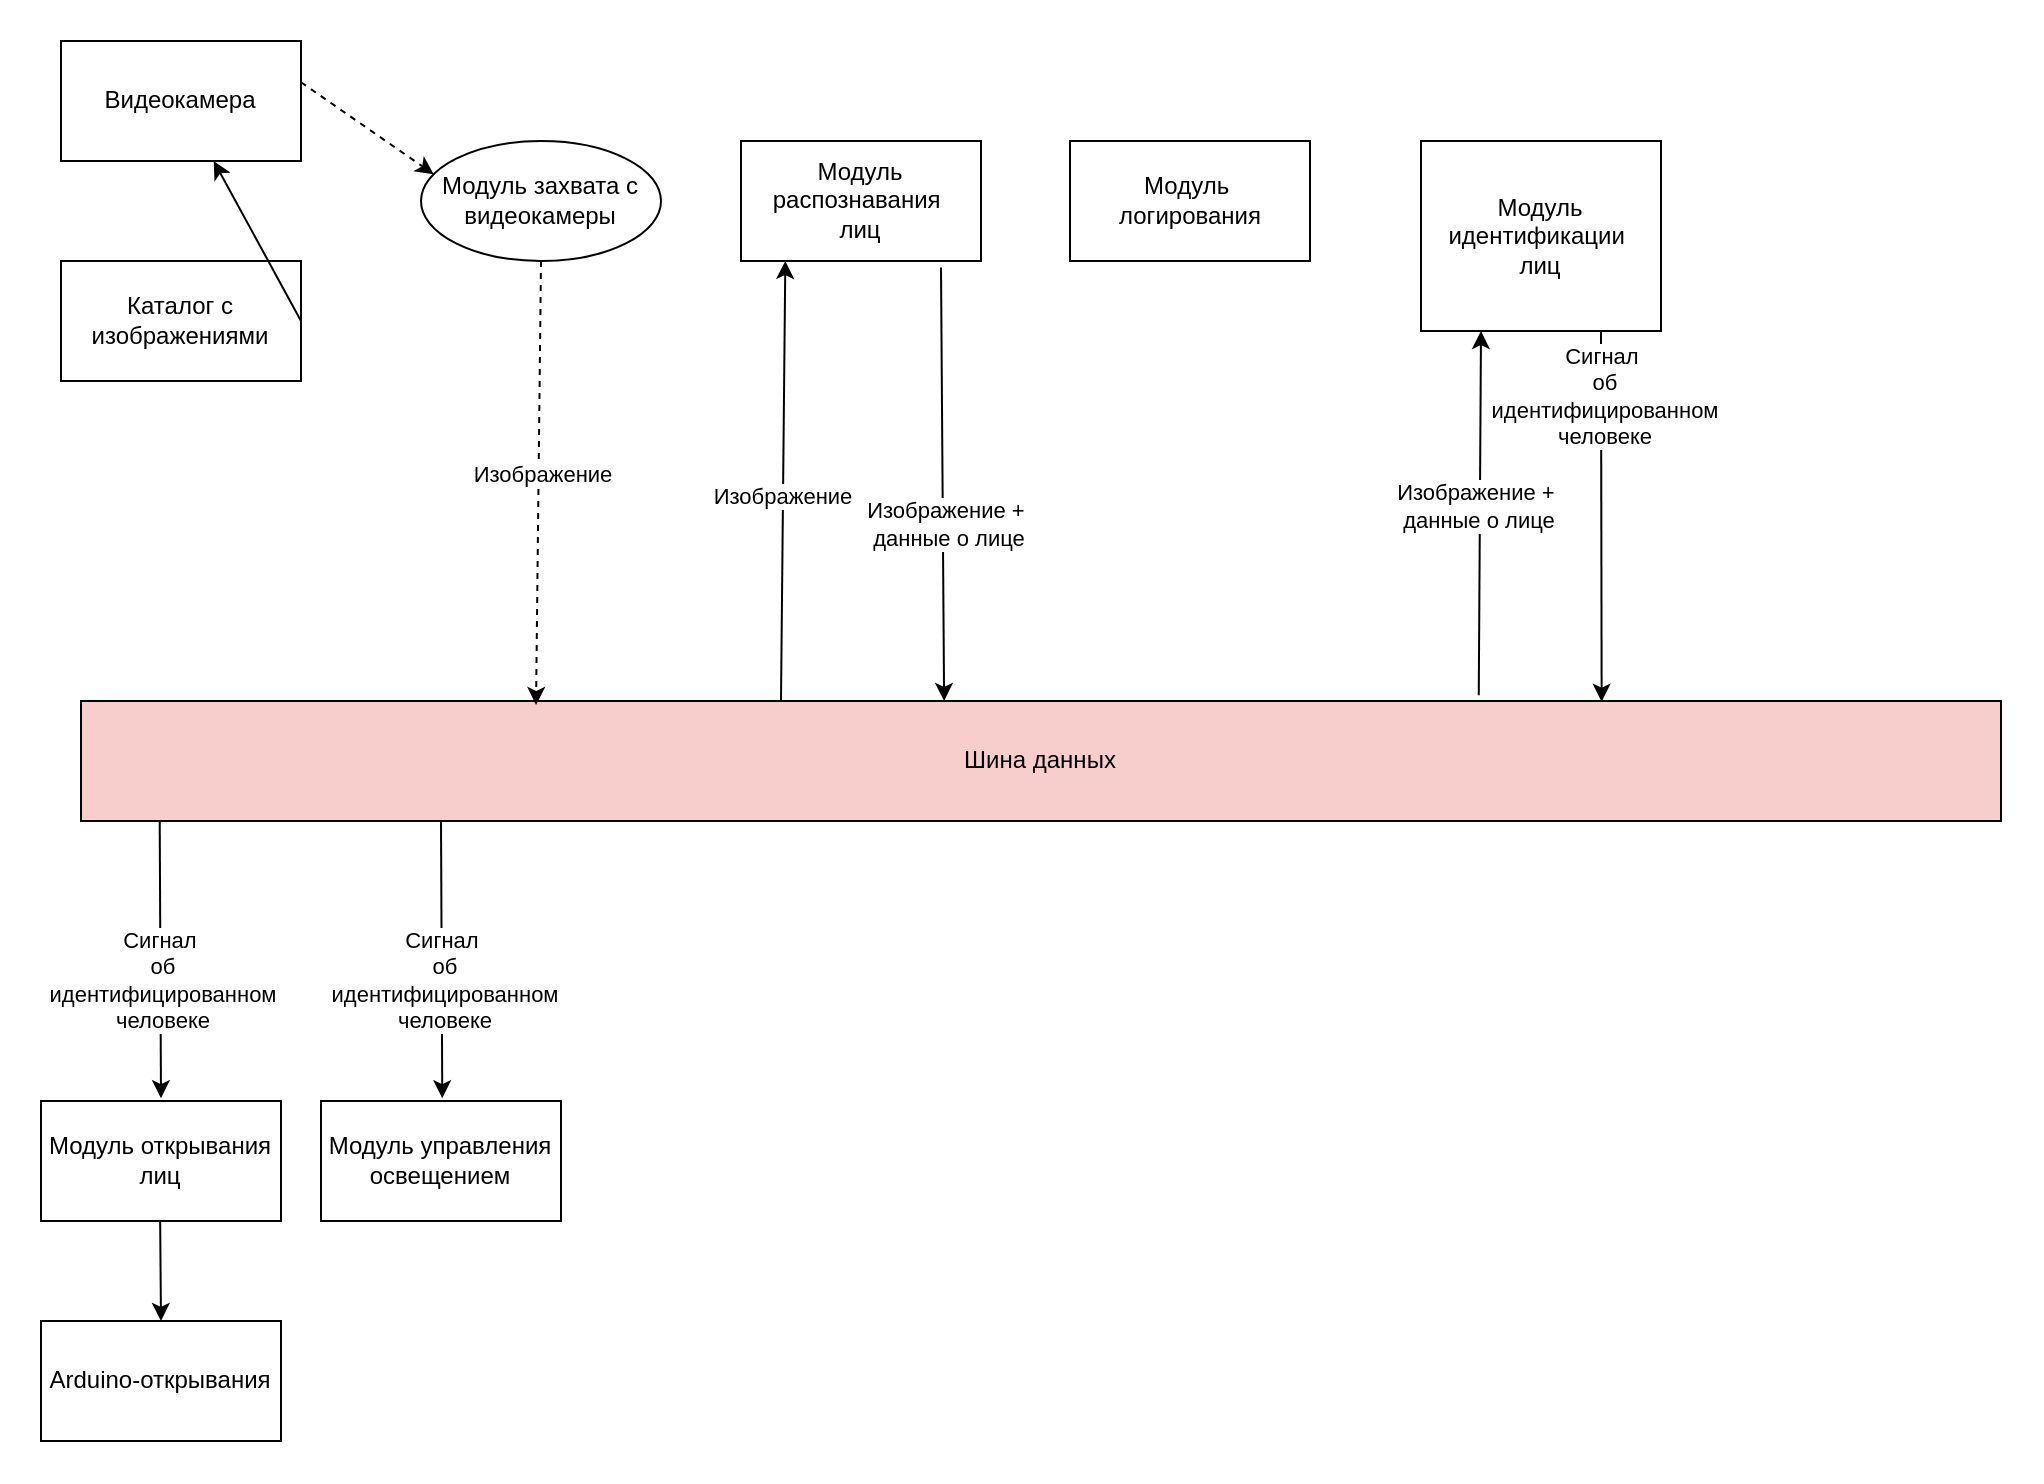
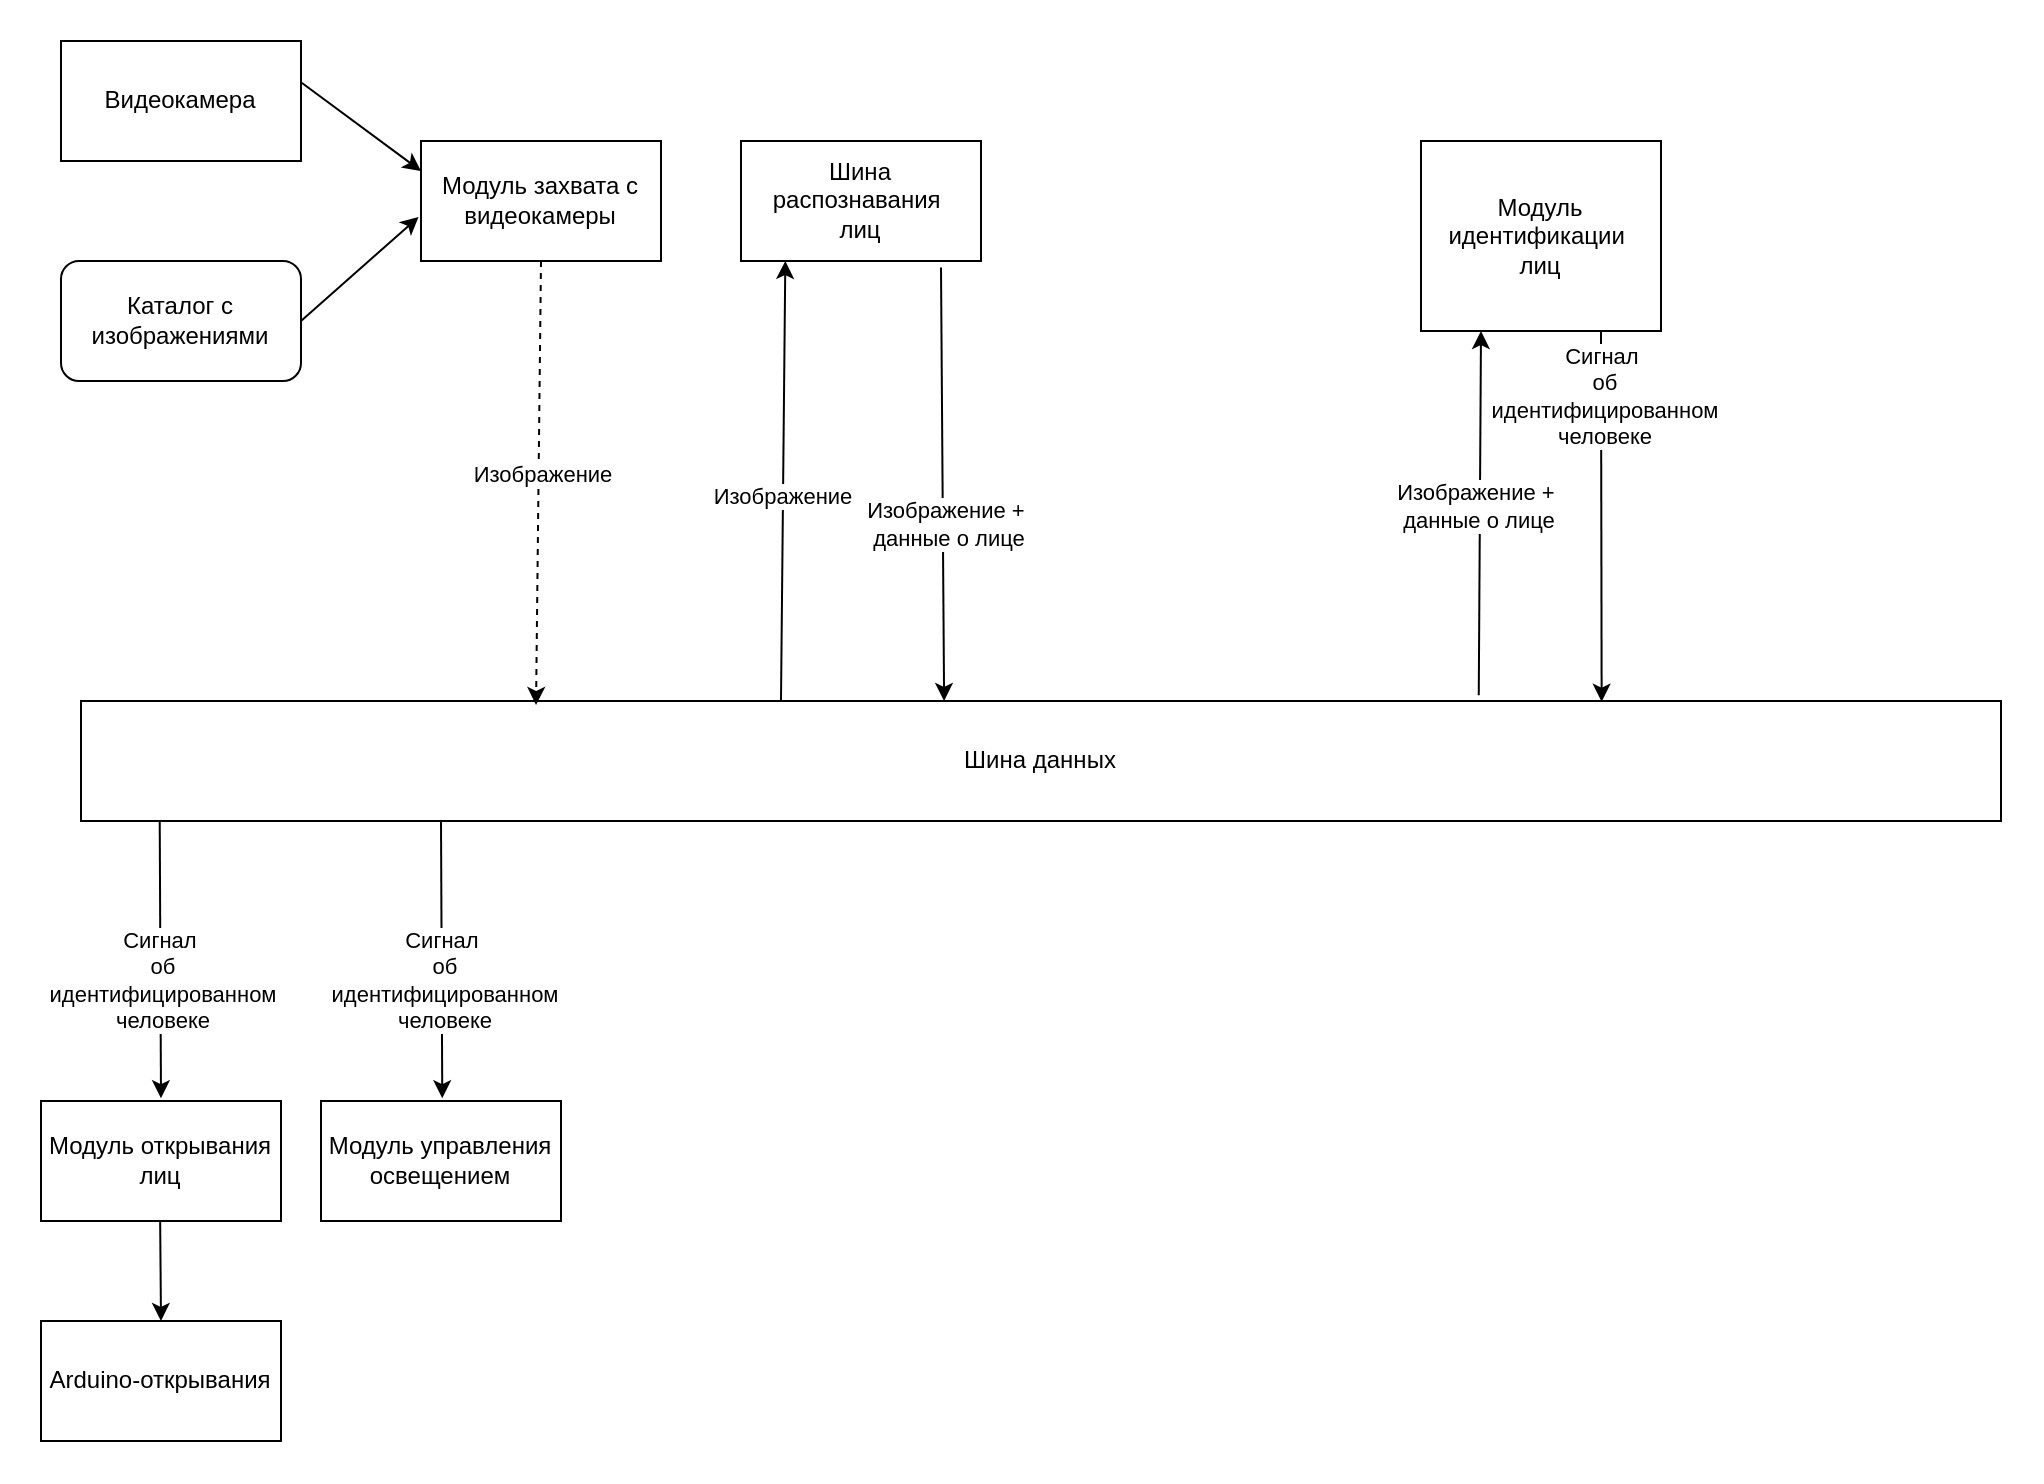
- <mxCell id="14" value="" style="endArrow=classic;html=1;rounded=0;entryX=0;entryY=0.25;entryDx=0;entryDy=0;exitX=1;exitY=0.344;exitDx=0;exitDy=0;exitPerimeter=0;dashed=1;" edge="1" parent="1" source="12" target="2"><mxGeometry width="50" height="50" relative="1" as="geometry"><mxPoint x="150" y="40" as="sourcePoint" /><mxPoint x="210" y="100" as="targetPoint" /></mxGeometry></mxCell>
+ <mxCell id="14" value="" style="endArrow=classic;html=1;rounded=0;entryX=0;entryY=0.25;entryDx=0;entryDy=0;exitX=1;exitY=0.344;exitDx=0;exitDy=0;exitPerimeter=0;" edge="1" parent="1" source="12" target="2"><mxGeometry width="50" height="50" relative="1" as="geometry"><mxPoint x="150" y="40" as="sourcePoint" /><mxPoint x="210" y="100" as="targetPoint" /></mxGeometry></mxCell>
- <mxCell id="2" value="Модуль захвата с видеокамеры" style="ellipse;whiteSpace=wrap;html=1;" parent="1" vertex="1"><mxGeometry x="210" y="70" width="120" height="60" as="geometry" /></mxCell>
+ <mxCell id="2" value="Модуль захвата с видеокамеры" style="rounded=0;whiteSpace=wrap;html=1;" parent="1" vertex="1"><mxGeometry x="210" y="70" width="120" height="60" as="geometry" /></mxCell>
- <mxCell id="3" value="Модуль распознавания&amp;nbsp;&lt;div&gt;лиц&lt;/div&gt;" style="rounded=0;whiteSpace=wrap;html=1;" parent="1" vertex="1"><mxGeometry x="370" y="70" width="120" height="60" as="geometry" /></mxCell>
+ <mxCell id="3" value="Шина распознавания&amp;nbsp;&lt;div&gt;лиц&lt;/div&gt;" style="rounded=0;whiteSpace=wrap;html=1;" parent="1" vertex="1"><mxGeometry x="370" y="70" width="120" height="60" as="geometry" /></mxCell>
- <mxCell id="16" value="Модуль&amp;nbsp;&lt;div&gt;логирования&lt;/div&gt;" style="rounded=0;whiteSpace=wrap;html=1;" vertex="1" parent="1"><mxGeometry x="534.5" y="70" width="120" height="60" as="geometry" /></mxCell>
- <mxCell id="15" value="" style="endArrow=classic;html=1;rounded=0;exitX=1;exitY=0.5;exitDx=0;exitDy=0;" edge="1" parent="1" source="13" target="12"><mxGeometry width="50" height="50" relative="1" as="geometry"><mxPoint x="190" y="180" as="sourcePoint" /><mxPoint x="250" y="240" as="targetPoint" /></mxGeometry></mxCell>
+ <mxCell id="15" value="" style="endArrow=classic;html=1;rounded=0;exitX=1;exitY=0.5;exitDx=0;exitDy=0;entryX=-0.01;entryY=0.633;entryDx=0;entryDy=0;entryPerimeter=0;" edge="1" parent="1" source="13" target="2"><mxGeometry width="50" height="50" relative="1" as="geometry"><mxPoint x="190" y="180" as="sourcePoint" /><mxPoint x="250" y="240" as="targetPoint" /></mxGeometry></mxCell>
- <mxCell id="13" value="Каталог с изображениями" style="rounded=0;whiteSpace=wrap;html=1;" vertex="1" parent="1"><mxGeometry x="30" y="130" width="120" height="60" as="geometry" /></mxCell>
+ <mxCell id="13" value="Каталог с изображениями" style="whiteSpace=wrap;html=1;rounded=1;" vertex="1" parent="1"><mxGeometry x="30" y="130" width="120" height="60" as="geometry" /></mxCell>
- <mxCell id="17" value="Шина данных" style="rounded=0;whiteSpace=wrap;html=1;fillColor=#f8cecc;" vertex="1" parent="1"><mxGeometry x="40" y="350" width="960" height="60" as="geometry" /></mxCell>
+ <mxCell id="17" value="Шина данных" style="rounded=0;whiteSpace=wrap;html=1;" vertex="1" parent="1"><mxGeometry x="40" y="350" width="960" height="60" as="geometry" /></mxCell>
